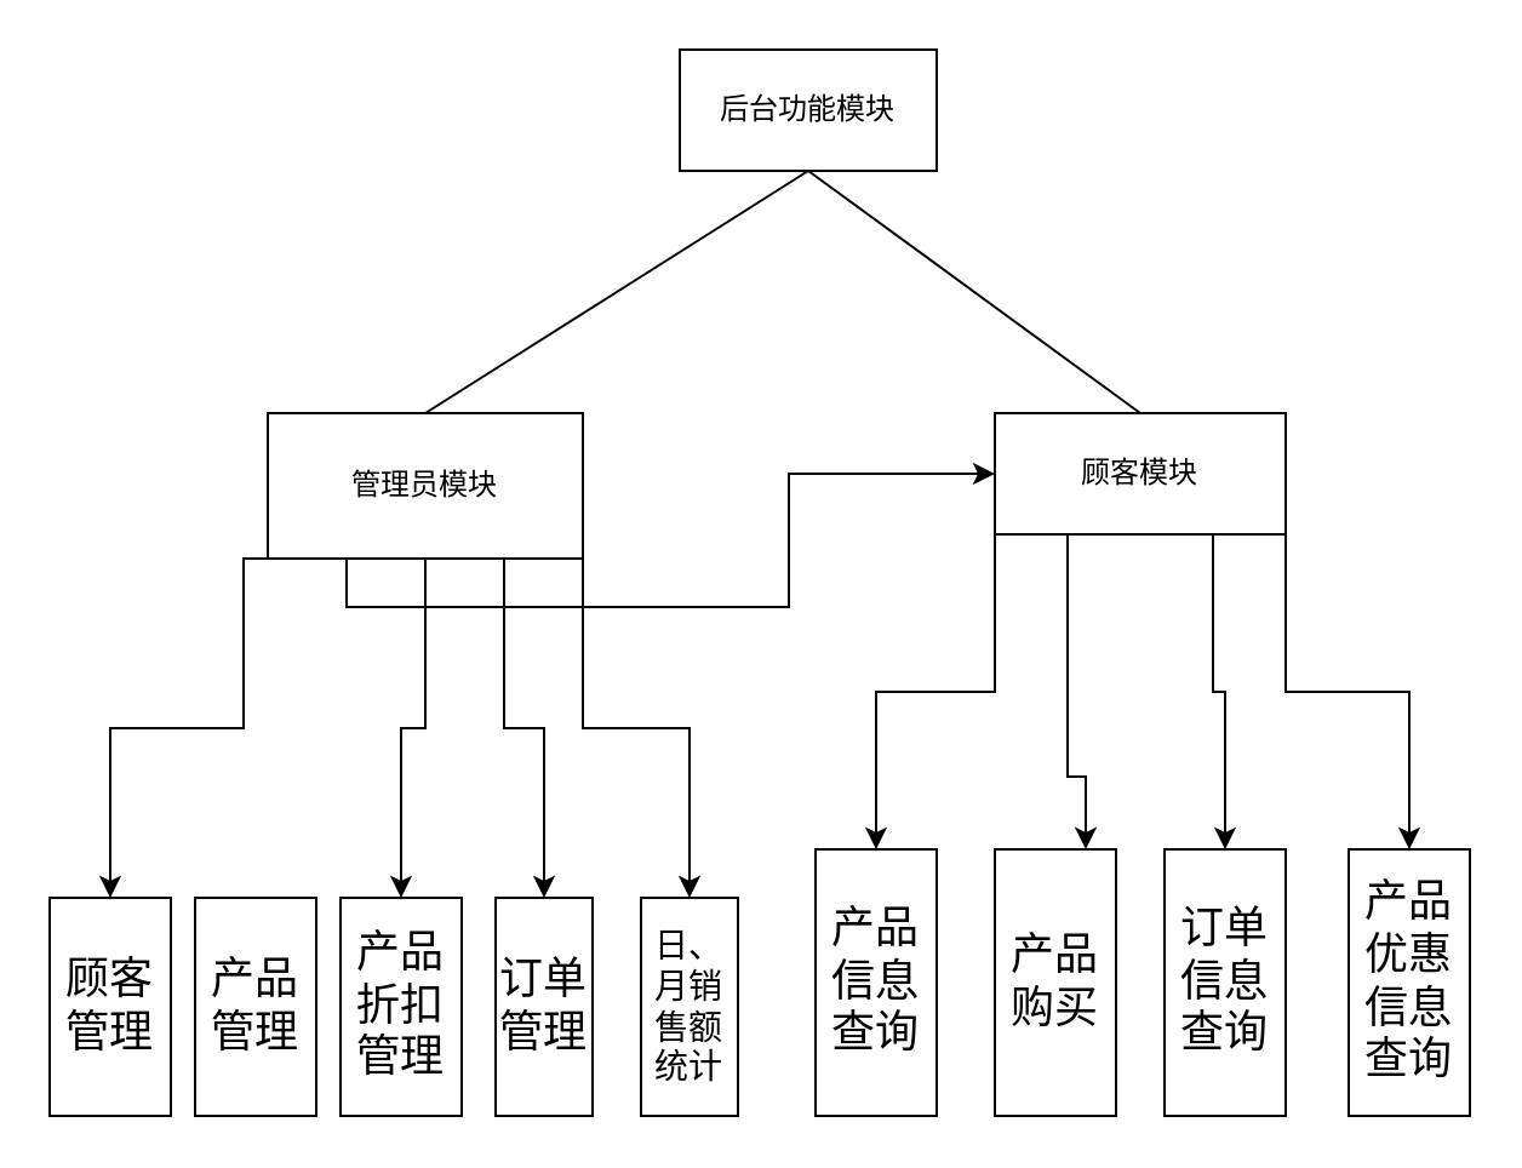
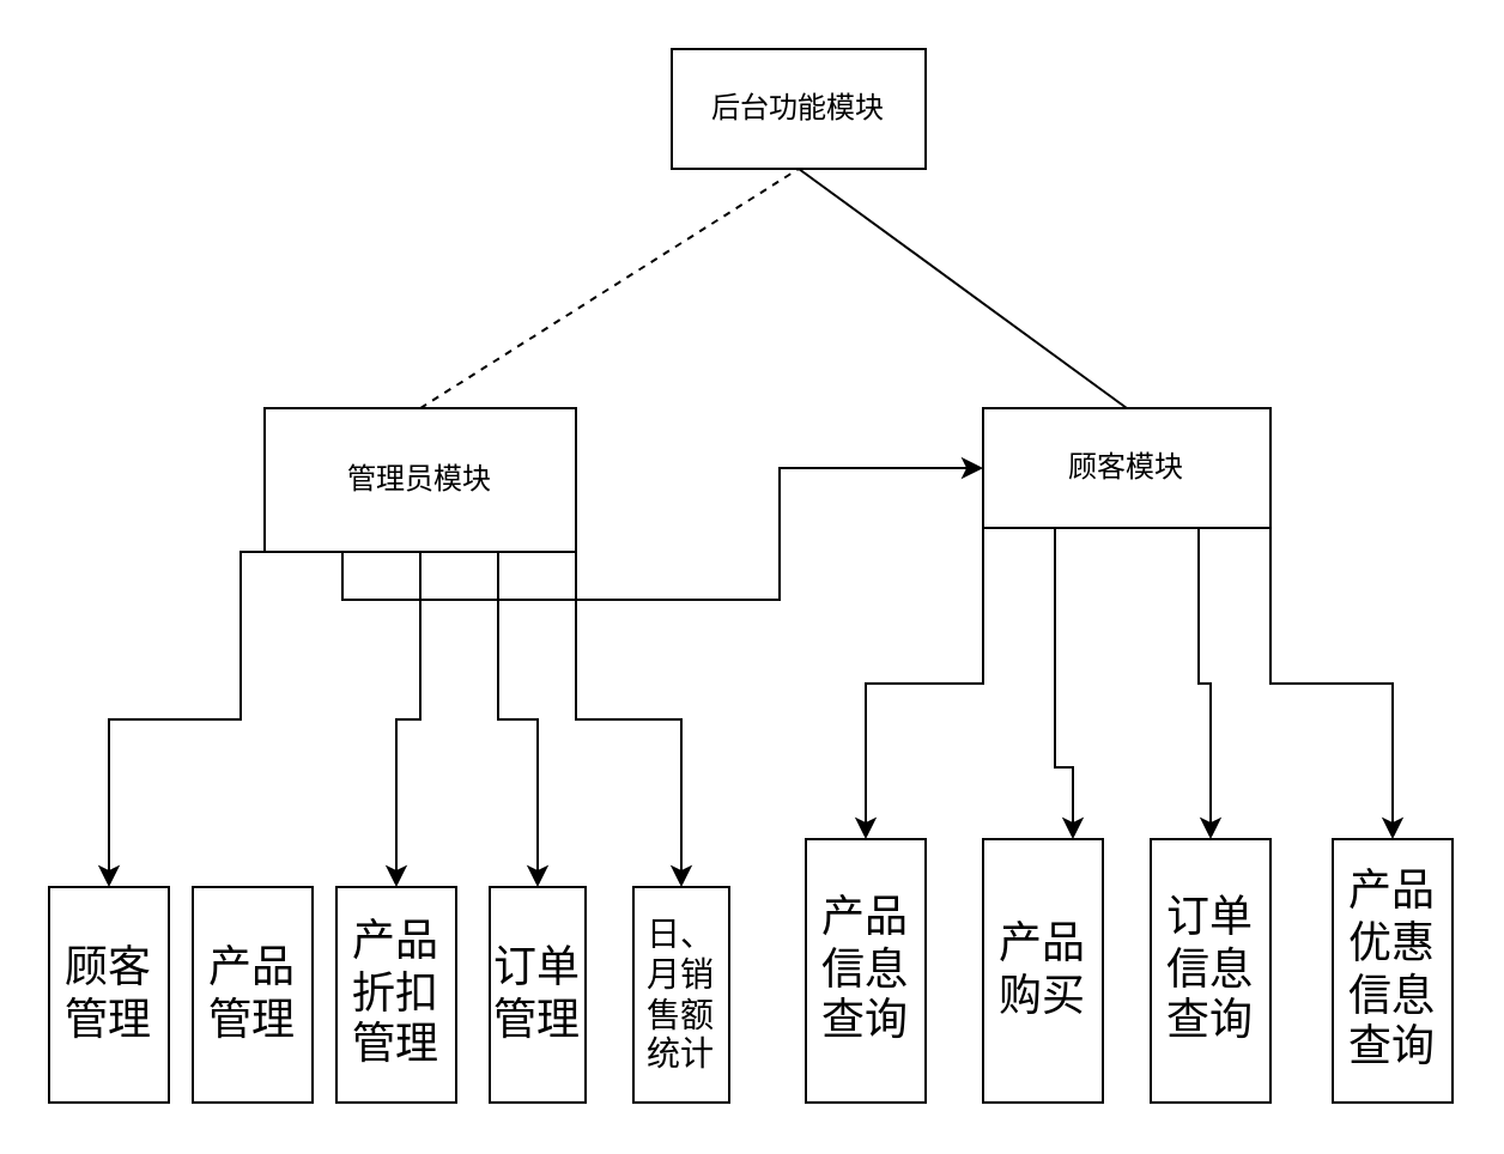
- <mxCell id="15" value="" style="endArrow=none;html=1;entryX=0.5;entryY=1;entryDx=0;entryDy=0;exitX=0.5;exitY=0;exitDx=0;exitDy=0;" edge="1" parent="1" source="8" target="2"><mxGeometry width="50" height="50" relative="1" as="geometry"><mxPoint x="280" y="330" as="sourcePoint" /><mxPoint x="330" y="280" as="targetPoint" /></mxGeometry></mxCell>
+ <mxCell id="15" value="" style="endArrow=none;html=1;entryX=0.5;entryY=1;entryDx=0;entryDy=0;exitX=0.5;exitY=0;exitDx=0;exitDy=0;dashed=1;" edge="1" parent="1" source="8" target="2"><mxGeometry width="50" height="50" relative="1" as="geometry"><mxPoint x="280" y="330" as="sourcePoint" /><mxPoint x="330" y="280" as="targetPoint" /></mxGeometry></mxCell>
